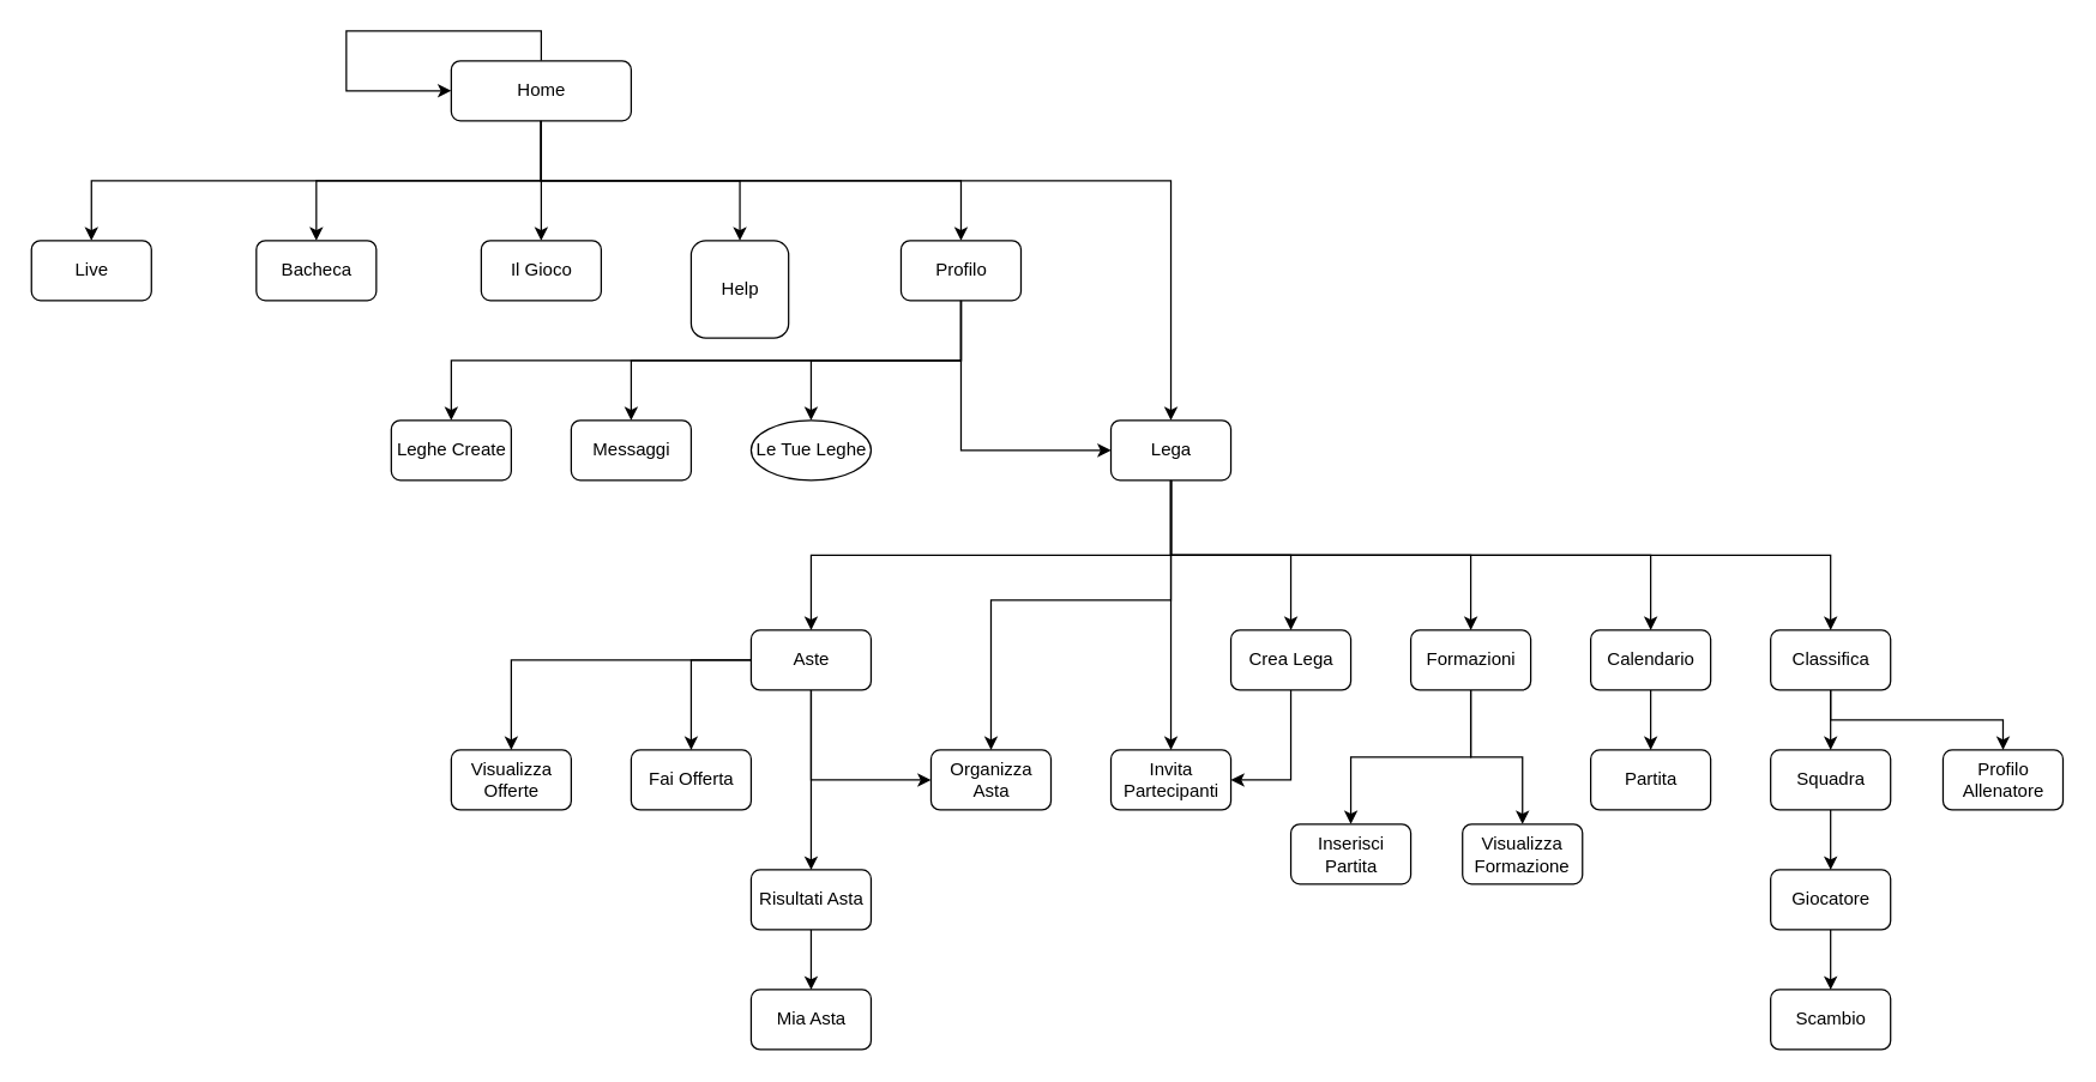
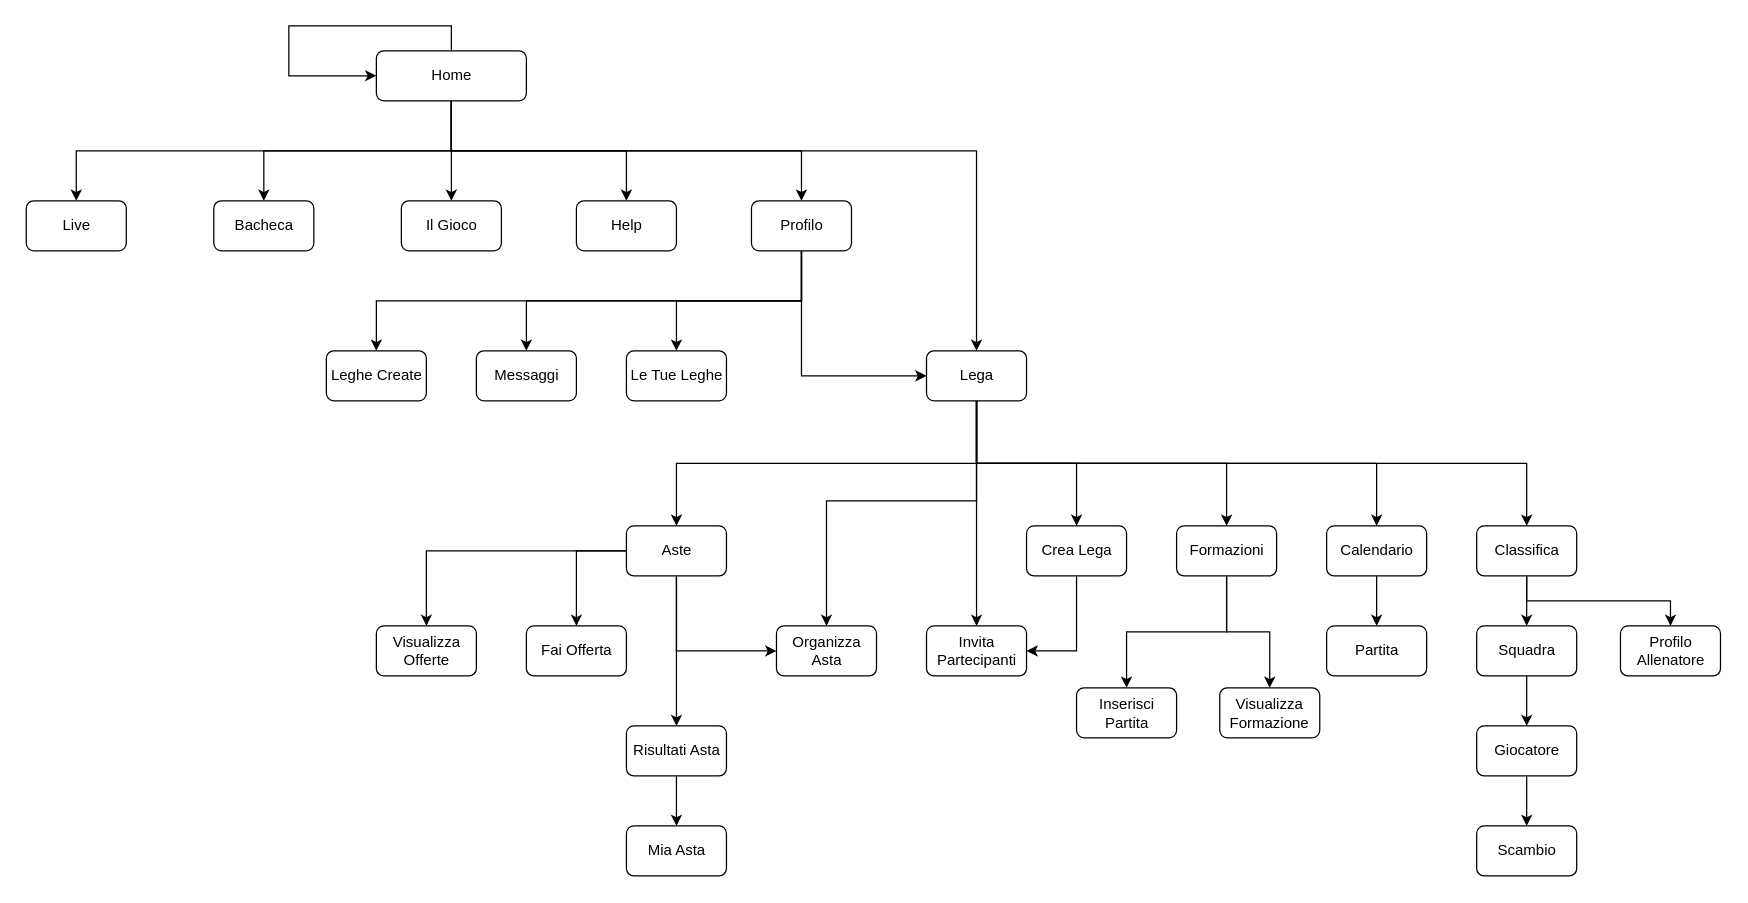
- <mxCell id="2" value="Help" style="rounded=1;whiteSpace=wrap;html=1;" vertex="1" parent="1"><mxGeometry x="460.5" y="160" width="65" height="65" as="geometry" /></mxCell>
+ <mxCell id="2" value="Help" style="rounded=1;whiteSpace=wrap;html=1;" vertex="1" parent="1"><mxGeometry x="460.5" y="160" width="80" height="40" as="geometry" /></mxCell>
- <mxCell id="57" value="Le Tue Leghe" style="ellipse;whiteSpace=wrap;html=1;" vertex="1" parent="1"><mxGeometry x="500.5" y="280" width="80" height="40" as="geometry" /></mxCell>
+ <mxCell id="57" value="Le Tue Leghe" style="rounded=1;whiteSpace=wrap;html=1;" vertex="1" parent="1"><mxGeometry x="500.5" y="280" width="80" height="40" as="geometry" /></mxCell>
